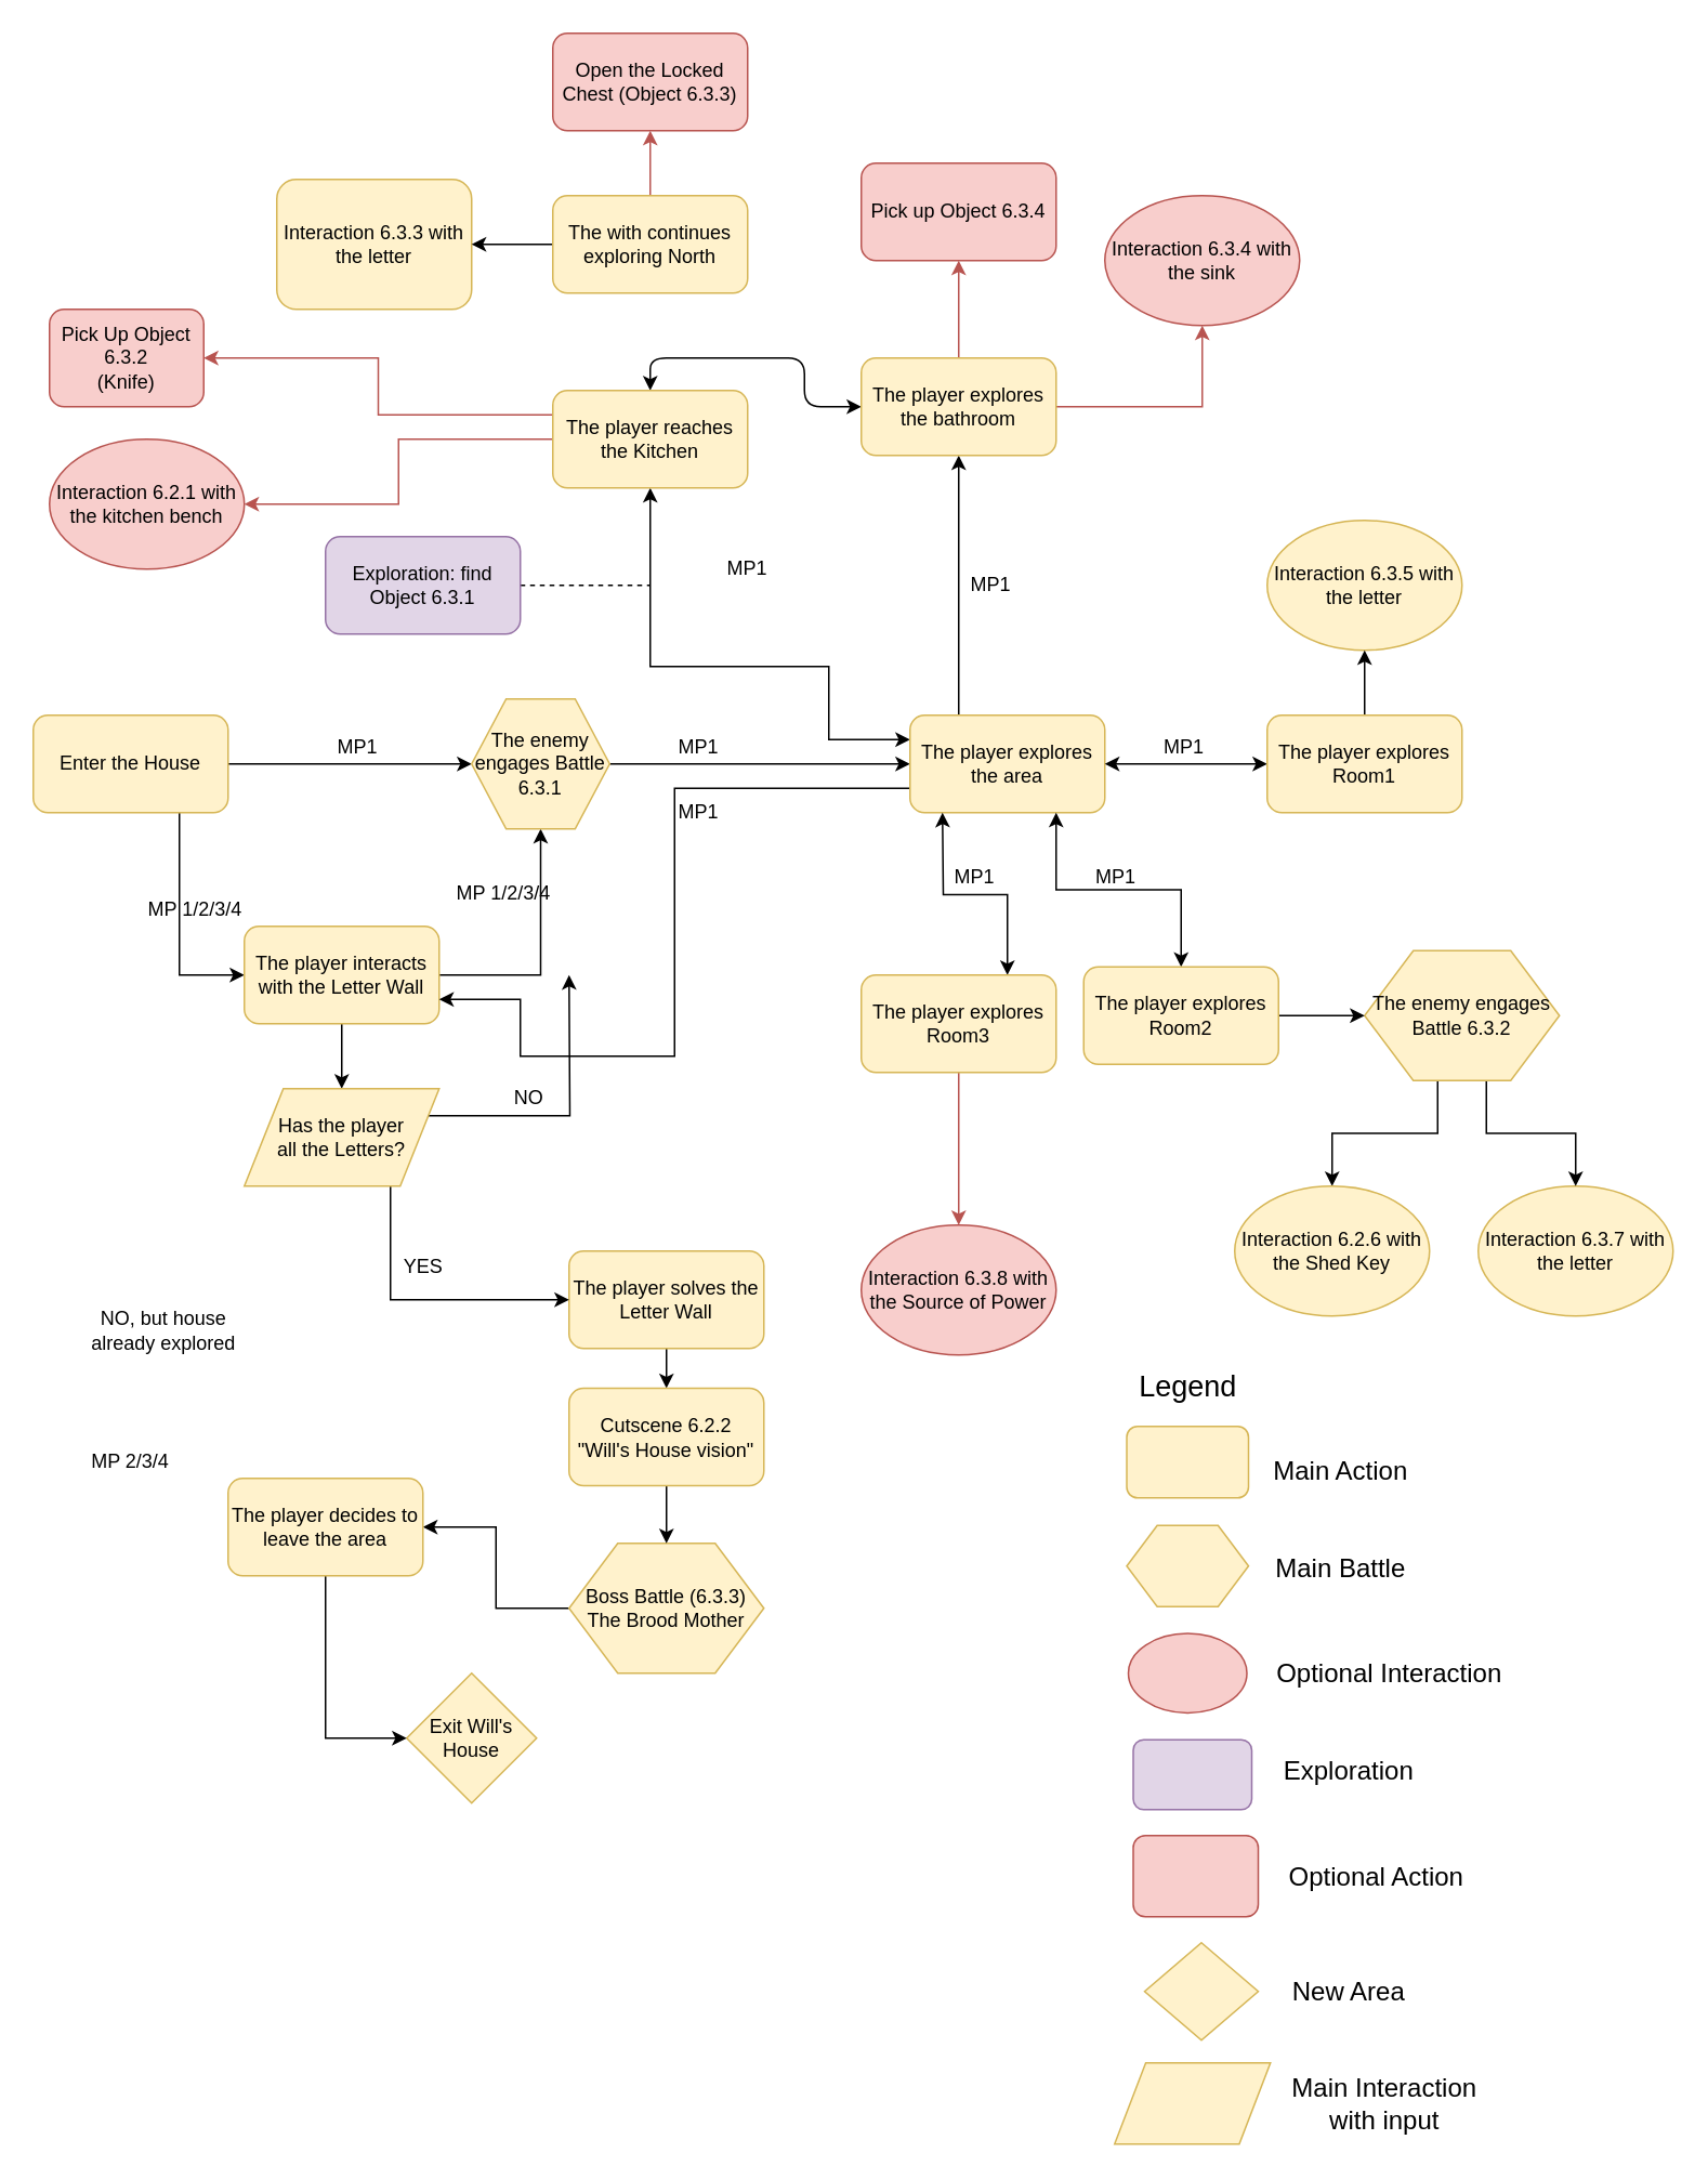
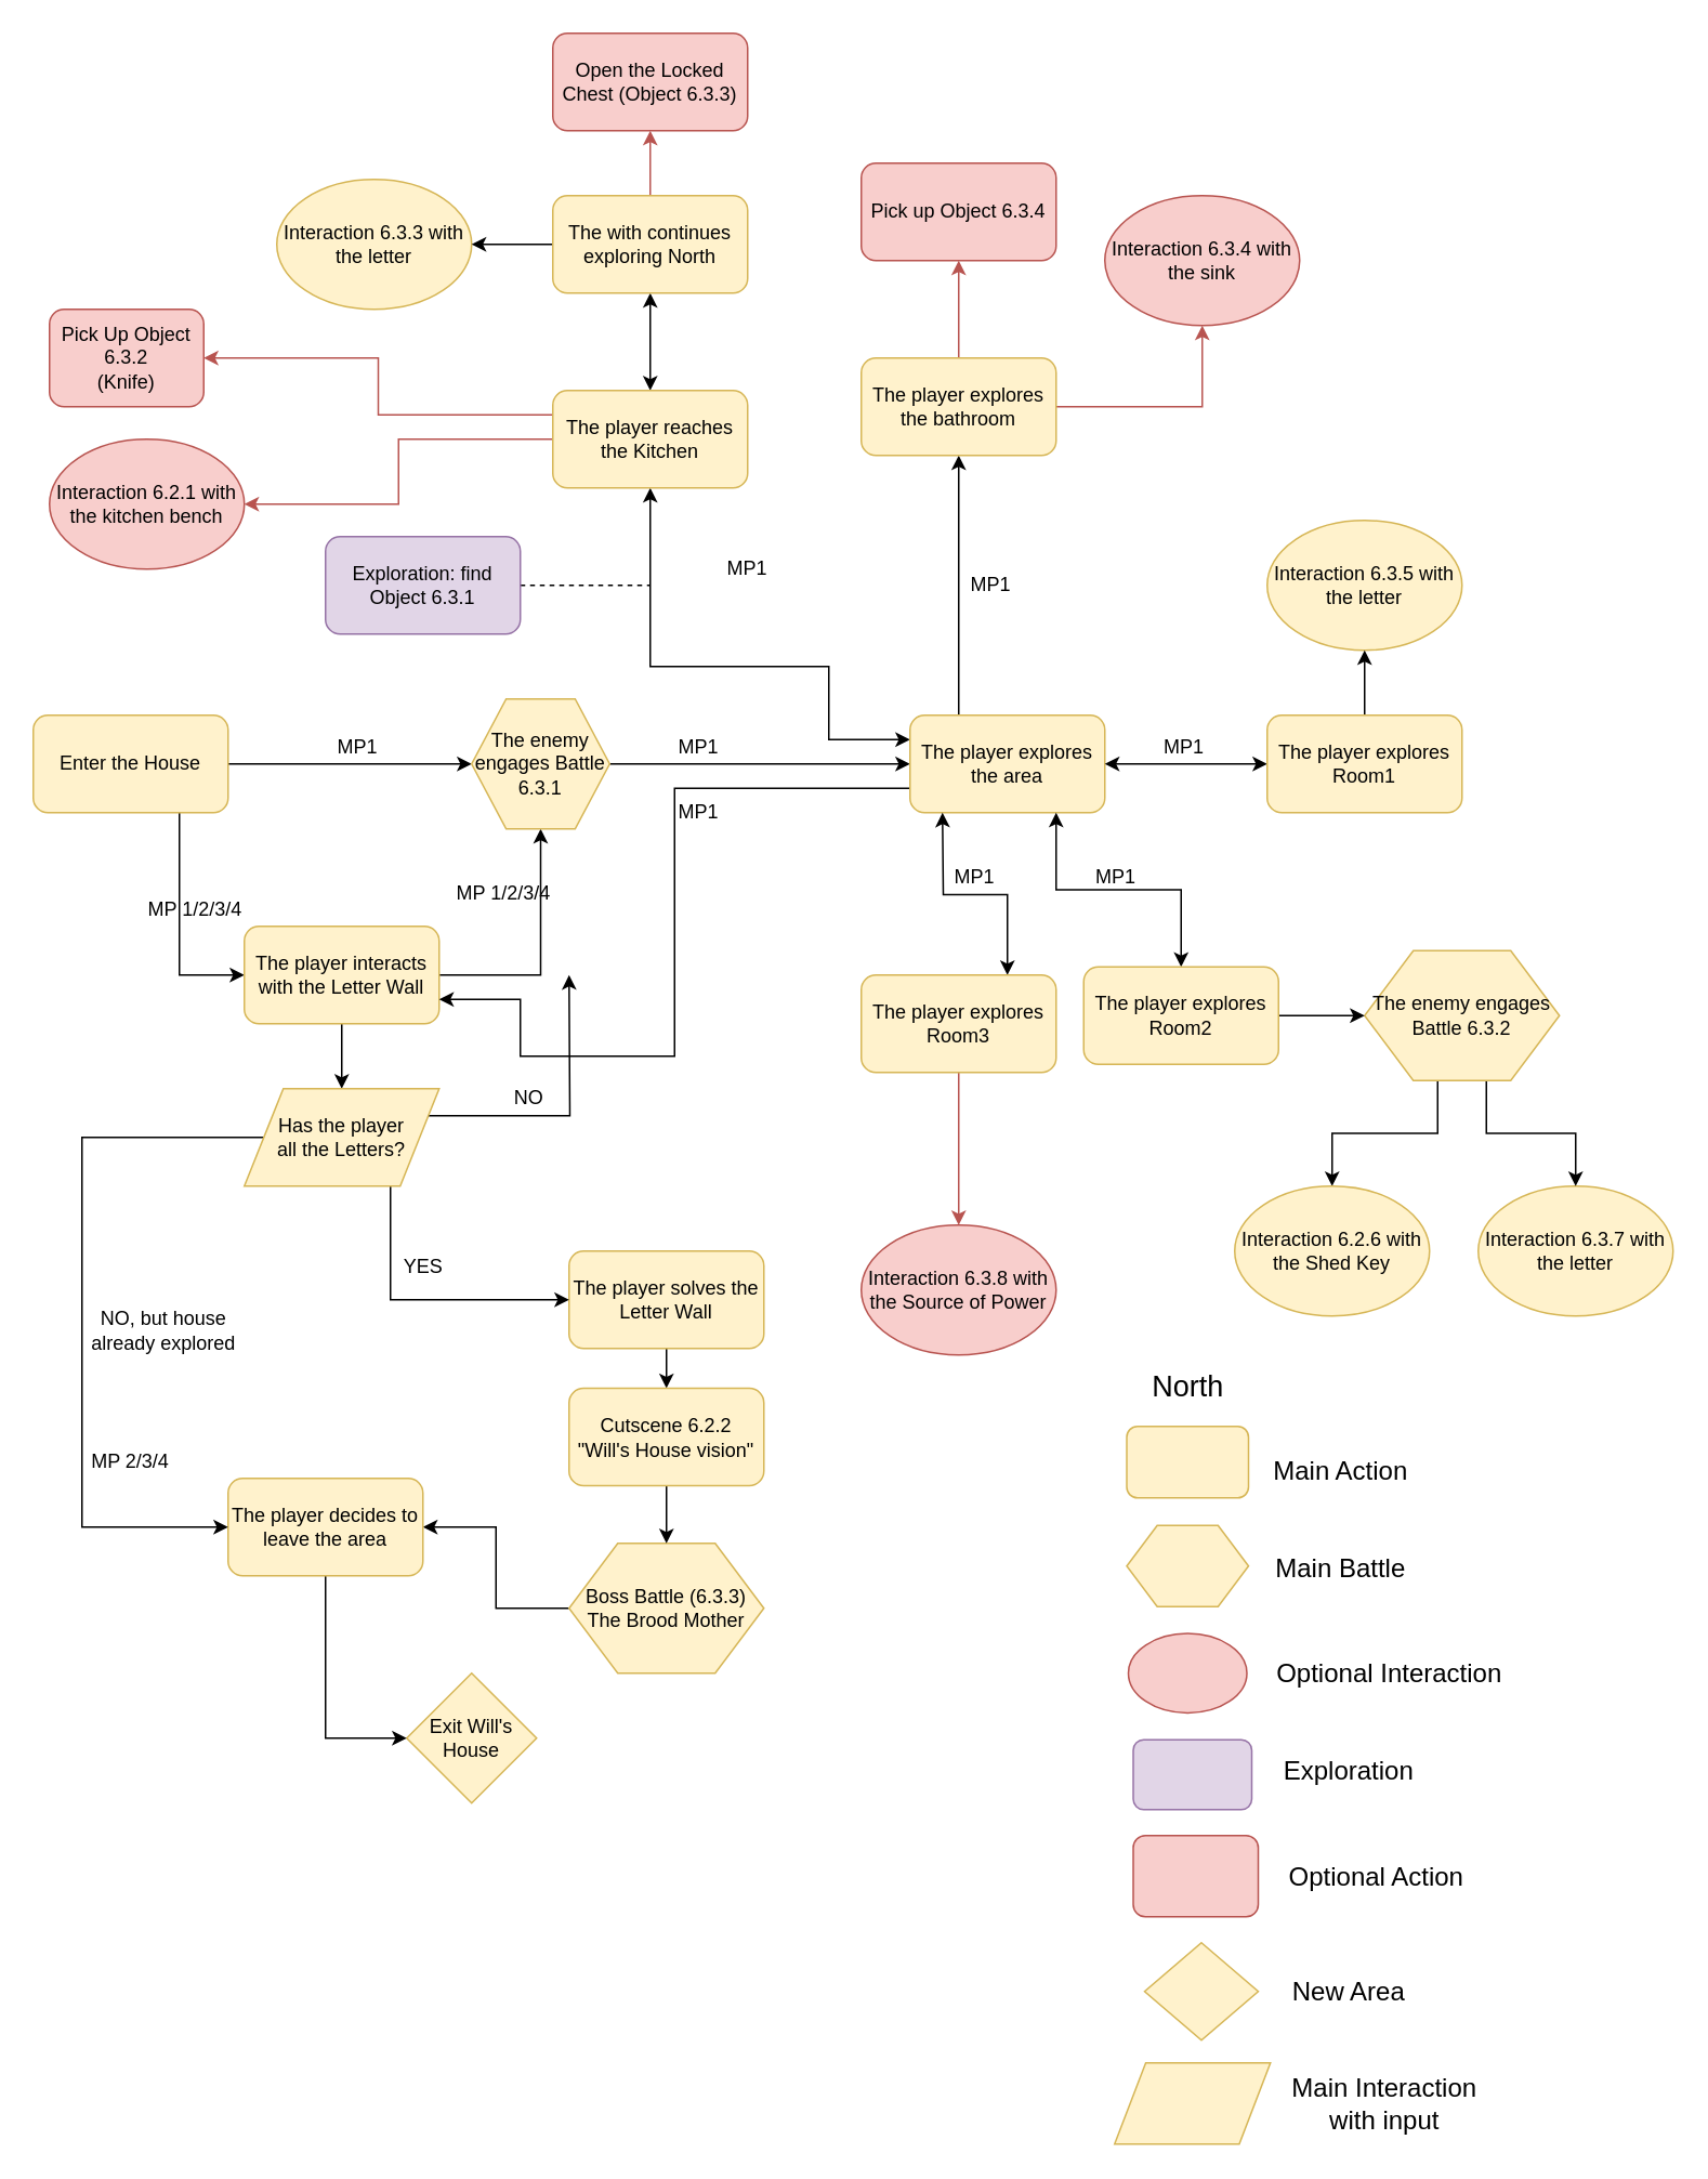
- <mxCell id="10" value="Interaction 6.3.3 with the letter" style="whiteSpace=wrap;html=1;fillColor=#fff2cc;strokeColor=#d6b656;rounded=1;" parent="1" vertex="1"><mxGeometry x="170" y="110" width="120" height="80" as="geometry" /></mxCell>
+ <mxCell id="10" value="Interaction 6.3.3 with the letter" style="ellipse;whiteSpace=wrap;html=1;fillColor=#fff2cc;strokeColor=#d6b656;" parent="1" vertex="1"><mxGeometry x="170" y="110" width="120" height="80" as="geometry" /></mxCell>
- <mxCell id="32" style="edgeStyle=orthogonalEdgeStyle;rounded=1;orthogonalLoop=1;jettySize=auto;html=1;exitX=0.5;exitY=0;exitDx=0;exitDy=0;endArrow=classic;endFill=1;startArrow=classic;startFill=1;" parent="1" source="35" target="48" edge="1"><mxGeometry relative="1" as="geometry" /></mxCell>
+ <mxCell id="32" style="edgeStyle=orthogonalEdgeStyle;rounded=1;orthogonalLoop=1;jettySize=auto;html=1;exitX=0.5;exitY=0;exitDx=0;exitDy=0;entryX=0.5;entryY=1;entryDx=0;entryDy=0;endArrow=classic;endFill=1;startArrow=classic;startFill=1;" parent="1" source="35" target="40" edge="1"><mxGeometry relative="1" as="geometry" /></mxCell>
+ <mxCell id="67" style="edgeStyle=orthogonalEdgeStyle;rounded=0;orthogonalLoop=1;jettySize=auto;html=1;entryX=0;entryY=0.5;entryDx=0;entryDy=0;exitX=0;exitY=0.5;exitDx=0;exitDy=0;" edge="1" parent="1" source="68" target="54"><mxGeometry relative="1" as="geometry"><Array as="points"><mxPoint x="50" y="700" /><mxPoint x="50" y="940" /></Array></mxGeometry></mxCell>
- <mxCell id="82" value="&lt;font style=&quot;font-size: 18px&quot;&gt;Legend&lt;/font&gt;" style="text;html=1;align=center;verticalAlign=middle;resizable=0;points=[];;autosize=1;" vertex="1" parent="1"><mxGeometry x="691" y="844" width="80" height="20" as="geometry" /></mxCell>
+ <mxCell id="82" value="&lt;font style=&quot;font-size: 18px&quot;&gt;North&lt;/font&gt;" style="text;html=1;align=center;verticalAlign=middle;resizable=0;points=[];;autosize=1;" vertex="1" parent="1"><mxGeometry x="691" y="844" width="80" height="20" as="geometry" /></mxCell>
